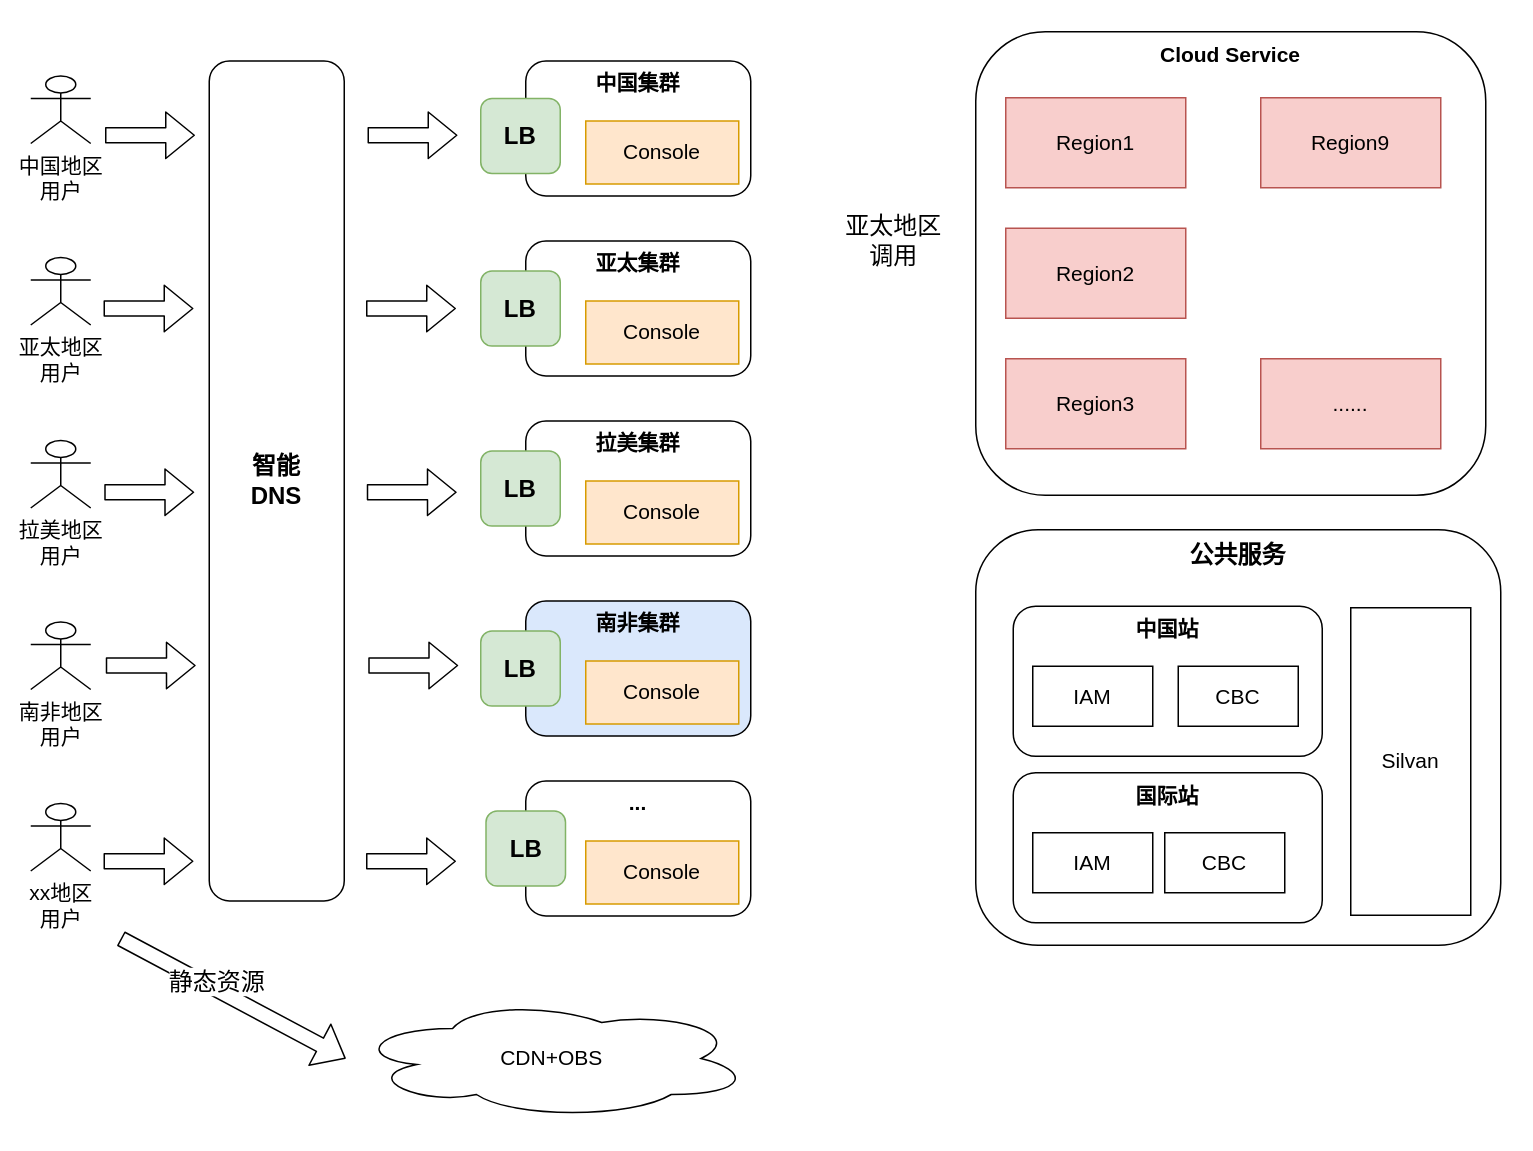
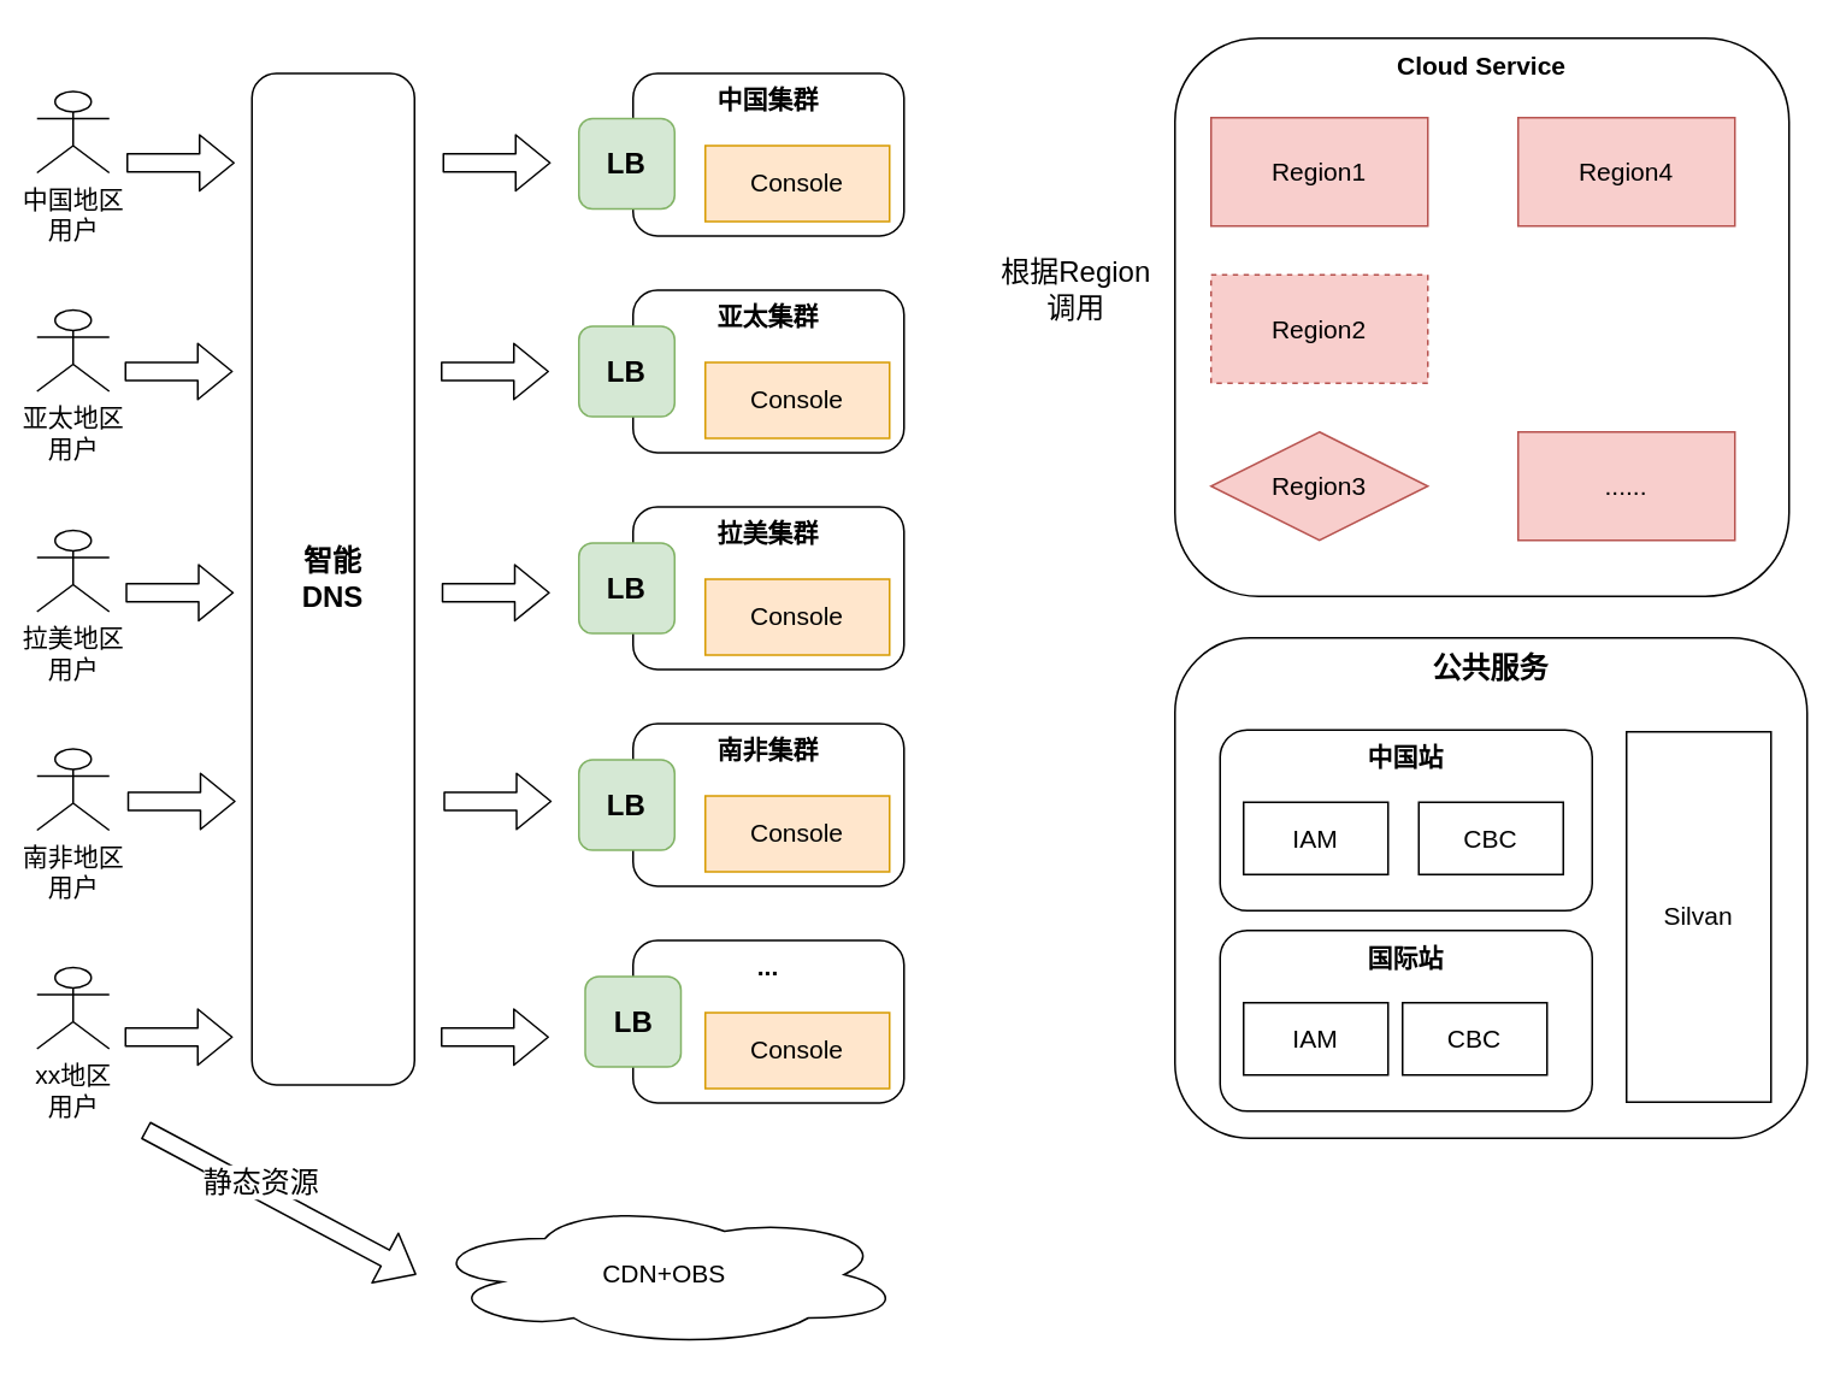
- <mxCell id="18" value="Region9" style="rounded=0;whiteSpace=wrap;html=1;fontSize=14;fillColor=#f8cecc;strokeColor=#b85450;" parent="1" vertex="1"><mxGeometry x="840" y="64.5" width="120" height="60" as="geometry" /></mxCell>
+ <mxCell id="18" value="Region4" style="rounded=0;whiteSpace=wrap;html=1;fontSize=14;fillColor=#f8cecc;strokeColor=#b85450;" parent="1" vertex="1"><mxGeometry x="840" y="64.5" width="120" height="60" as="geometry" /></mxCell>
- <mxCell id="38" value="亚太地区&lt;br&gt;调用" style="text;html=1;align=center;verticalAlign=middle;resizable=0;points=[];;autosize=1;fontSize=16;" parent="1" vertex="1"><mxGeometry x="545" y="140" width="100" height="40" as="geometry" /></mxCell>
+ <mxCell id="38" value="根据Region&lt;br&gt;调用" style="text;html=1;align=center;verticalAlign=middle;resizable=0;points=[];;autosize=1;fontSize=16;" parent="1" vertex="1"><mxGeometry x="545" y="140" width="100" height="40" as="geometry" /></mxCell>
- <mxCell id="16" value="Region2" style="rounded=0;whiteSpace=wrap;html=1;fontSize=14;fillColor=#f8cecc;strokeColor=#b85450;" parent="1" vertex="1"><mxGeometry x="670" y="151.5" width="120" height="60" as="geometry" /></mxCell>
+ <mxCell id="16" value="Region2" style="rounded=0;whiteSpace=wrap;html=1;fontSize=14;fillColor=#f8cecc;strokeColor=#b85450;dashed=1;" parent="1" vertex="1"><mxGeometry x="670" y="151.5" width="120" height="60" as="geometry" /></mxCell>
- <mxCell id="17" value="Region3" style="rounded=0;whiteSpace=wrap;html=1;fontSize=14;fillColor=#f8cecc;strokeColor=#b85450;" parent="1" vertex="1"><mxGeometry x="670" y="238.5" width="120" height="60" as="geometry" /></mxCell>
+ <mxCell id="17" value="Region3" style="rhombus;whiteSpace=wrap;html=1;fontSize=14;fillColor=#f8cecc;strokeColor=#b85450;" parent="1" vertex="1"><mxGeometry x="670" y="238.5" width="120" height="60" as="geometry" /></mxCell>
- <mxCell id="9" value="南非集群" style="rounded=1;whiteSpace=wrap;html=1;fontSize=14;verticalAlign=top;fontStyle=1;fillColor=#dae8fc;" parent="1" vertex="1"><mxGeometry x="350" y="400" width="150" height="90" as="geometry" /></mxCell>
+ <mxCell id="9" value="南非集群" style="rounded=1;whiteSpace=wrap;html=1;fontSize=14;verticalAlign=top;fontStyle=1" parent="1" vertex="1"><mxGeometry x="350" y="400" width="150" height="90" as="geometry" /></mxCell>
